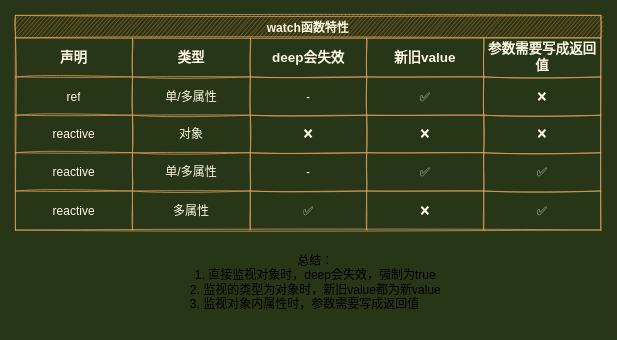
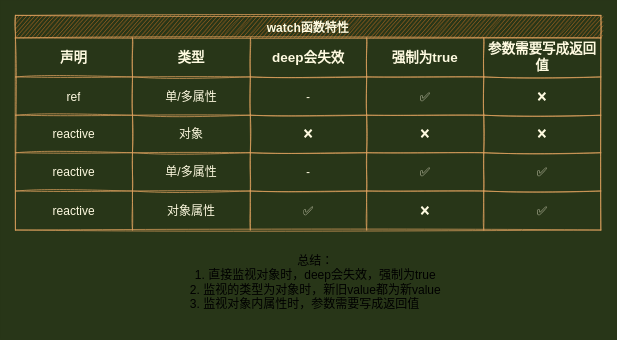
- <mxCell id="7" value="新旧value" style="shape=partialRectangle;html=1;whiteSpace=wrap;connectable=0;fillColor=none;top=0;left=0;bottom=0;right=0;overflow=hidden;fontSize=18;fontStyle=1;strokeColor=#DDA15E;fontColor=#FEFAE0;sketch=1;" parent="3" vertex="1"><mxGeometry x="468" width="156" height="52" as="geometry"><mxRectangle width="156" height="52" as="alternateBounds" /></mxGeometry></mxCell>
+ <mxCell id="7" value="强制为true" style="shape=partialRectangle;html=1;whiteSpace=wrap;connectable=0;fillColor=none;top=0;left=0;bottom=0;right=0;overflow=hidden;fontSize=18;fontStyle=1;strokeColor=#DDA15E;fontColor=#FEFAE0;sketch=1;" parent="3" vertex="1"><mxGeometry x="468" width="156" height="52" as="geometry"><mxRectangle width="156" height="52" as="alternateBounds" /></mxGeometry></mxCell>
- <mxCell id="29" value="多属性" style="shape=partialRectangle;html=1;whiteSpace=wrap;connectable=0;fillColor=none;top=0;left=0;bottom=0;right=0;overflow=hidden;fontSize=16;strokeColor=#DDA15E;fontColor=#FEFAE0;sketch=1;" parent="27" vertex="1"><mxGeometry x="156" width="157" height="52" as="geometry"><mxRectangle width="157" height="52" as="alternateBounds" /></mxGeometry></mxCell>
+ <mxCell id="29" value="对象属性" style="shape=partialRectangle;html=1;whiteSpace=wrap;connectable=0;fillColor=none;top=0;left=0;bottom=0;right=0;overflow=hidden;fontSize=16;strokeColor=#DDA15E;fontColor=#FEFAE0;sketch=1;" parent="27" vertex="1"><mxGeometry x="156" width="157" height="52" as="geometry"><mxRectangle width="157" height="52" as="alternateBounds" /></mxGeometry></mxCell>
